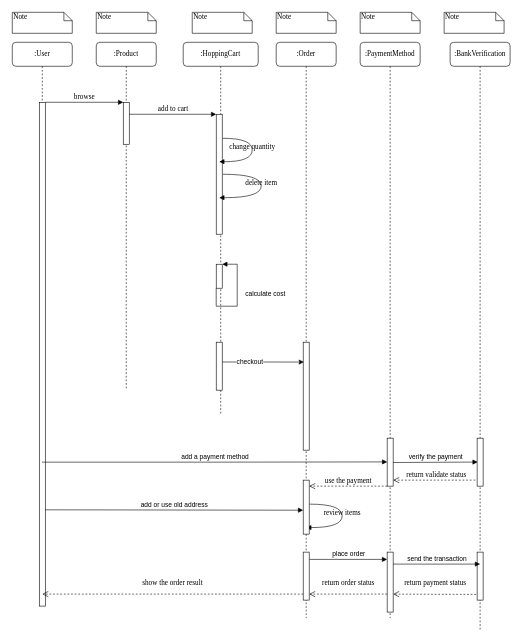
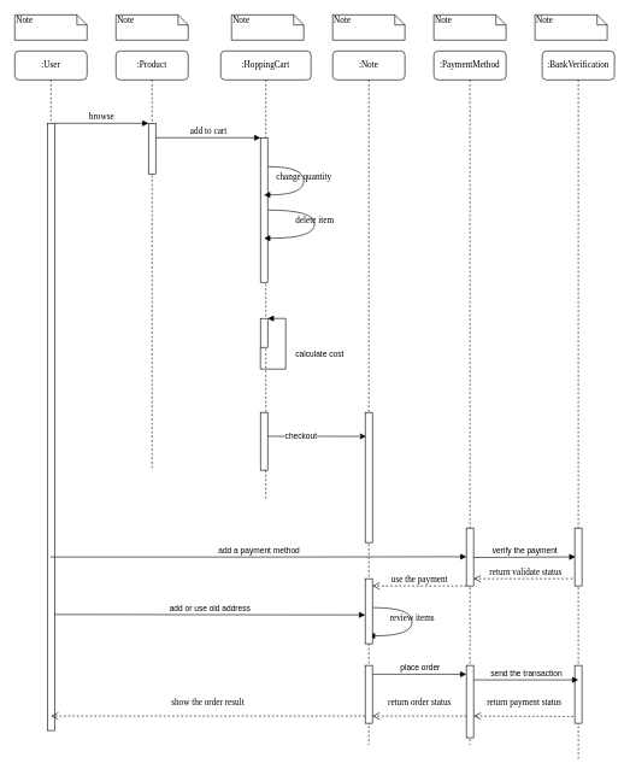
- <mxCell id="11" value=":Order" style="shape=umlLifeline;perimeter=lifelinePerimeter;whiteSpace=wrap;html=1;container=1;collapsible=0;recursiveResize=0;outlineConnect=0;rounded=1;shadow=0;comic=0;labelBackgroundColor=none;strokeWidth=1;fontFamily=Verdana;fontSize=12;align=center;" parent="1" vertex="1"><mxGeometry x="460" y="70" width="100" height="960" as="geometry" /></mxCell>
+ <mxCell id="11" value=":Note" style="shape=umlLifeline;perimeter=lifelinePerimeter;whiteSpace=wrap;html=1;container=1;collapsible=0;recursiveResize=0;outlineConnect=0;rounded=1;shadow=0;comic=0;labelBackgroundColor=none;strokeWidth=1;fontFamily=Verdana;fontSize=12;align=center;" parent="1" vertex="1"><mxGeometry x="460" y="70" width="100" height="960" as="geometry" /></mxCell>
